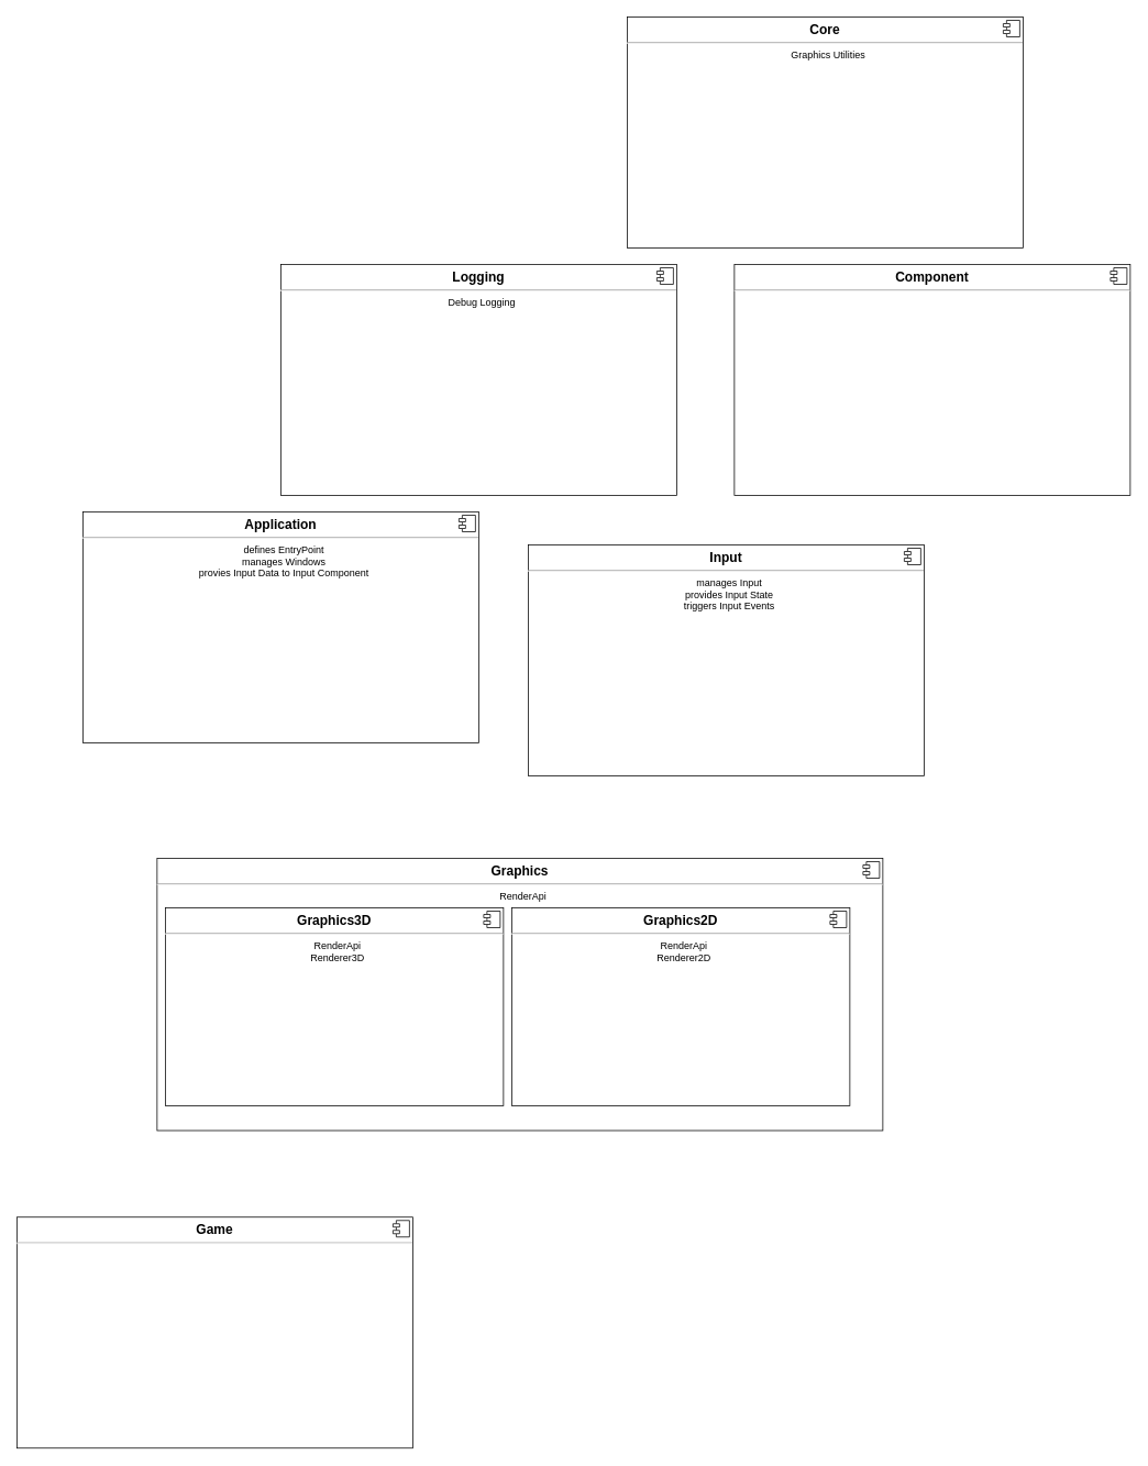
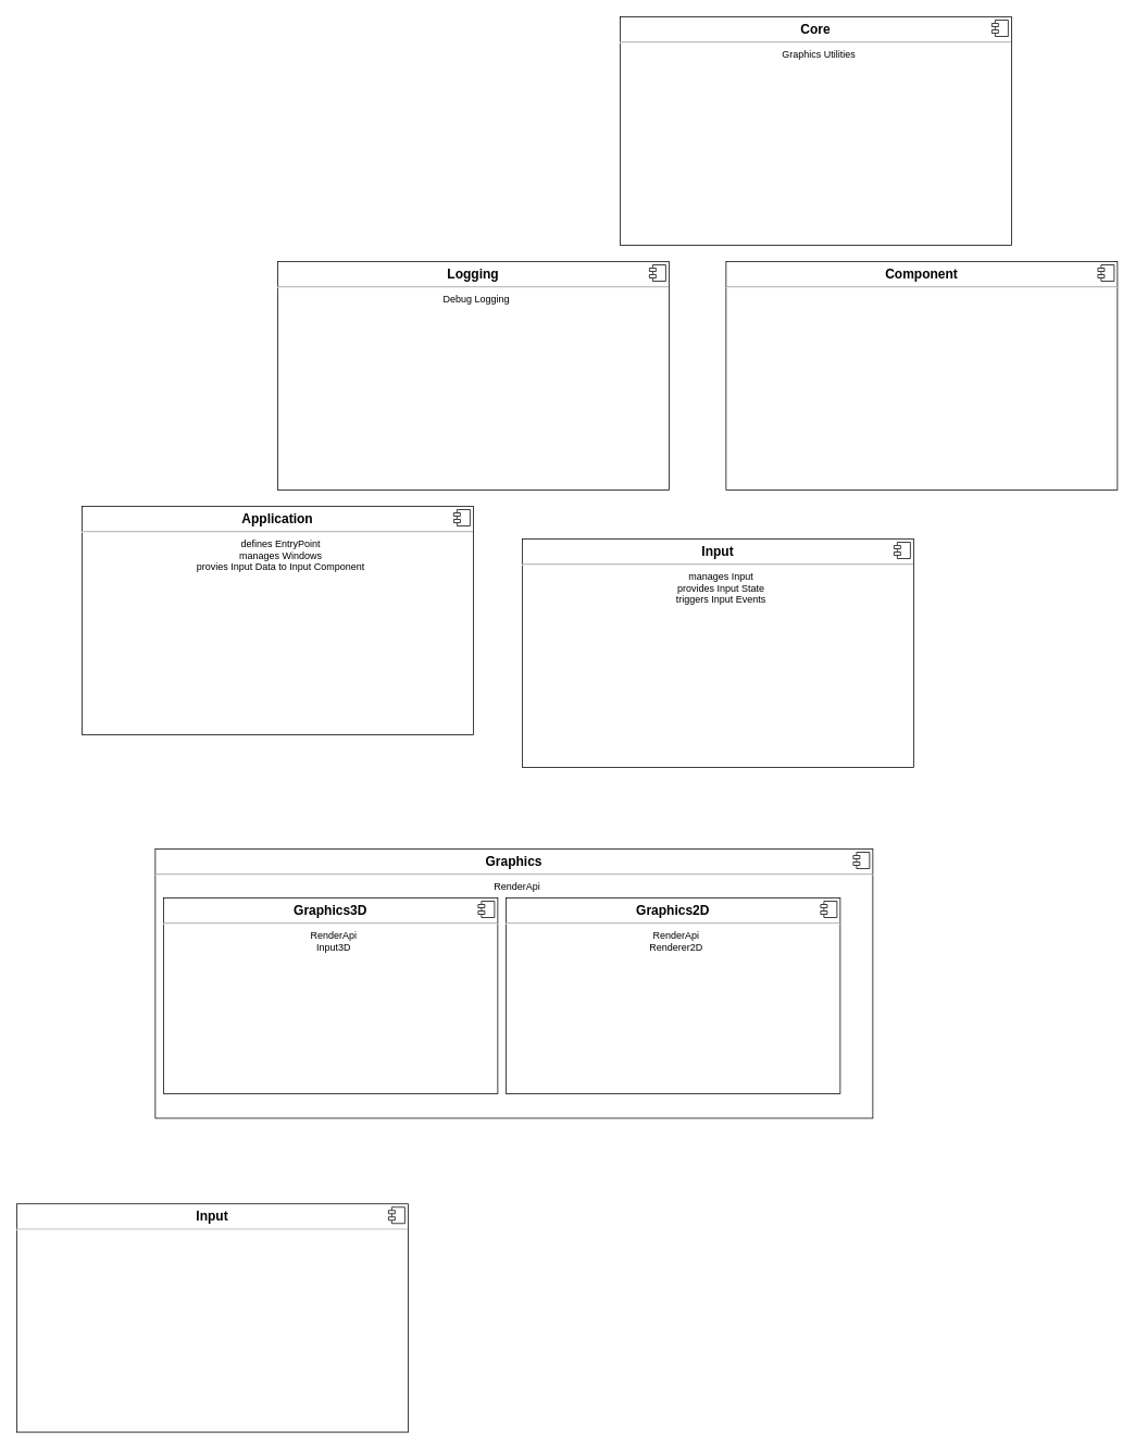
- <mxCell id="15" value="&lt;p style=&quot;margin: 6px 0px 0px&quot;&gt;&lt;b style=&quot;font-size: 16px&quot;&gt;Graphics3D&lt;/b&gt;&lt;/p&gt;&lt;hr&gt;&lt;p style=&quot;margin: 0px ; margin-left: 8px&quot;&gt;RenderApi&lt;/p&gt;&lt;p style=&quot;margin: 0px ; margin-left: 8px&quot;&gt;Renderer3D&lt;/p&gt;" style="align=center;overflow=fill;html=1;dropTarget=0;" vertex="1" parent="12"><mxGeometry x="10.244" y="60" width="409.756" height="240" as="geometry" /></mxCell>
+ <mxCell id="15" value="&lt;p style=&quot;margin: 6px 0px 0px&quot;&gt;&lt;b style=&quot;font-size: 16px&quot;&gt;Graphics3D&lt;/b&gt;&lt;/p&gt;&lt;hr&gt;&lt;p style=&quot;margin: 0px ; margin-left: 8px&quot;&gt;RenderApi&lt;/p&gt;&lt;p style=&quot;margin: 0px ; margin-left: 8px&quot;&gt;Input3D&lt;/p&gt;" style="align=center;overflow=fill;html=1;dropTarget=0;" vertex="1" parent="12"><mxGeometry x="10.244" y="60" width="409.756" height="240" as="geometry" /></mxCell>
- <mxCell id="19" value="&lt;p style=&quot;margin: 6px 0px 0px&quot;&gt;&lt;b style=&quot;font-size: 16px&quot;&gt;Game&lt;/b&gt;&lt;/p&gt;&lt;hr&gt;&lt;p style=&quot;margin: 0px ; margin-left: 8px&quot;&gt;&lt;br&gt;&lt;/p&gt;" style="align=center;overflow=fill;html=1;dropTarget=0;" vertex="1" parent="1"><mxGeometry x="20" y="1475" width="480" height="280" as="geometry" /></mxCell>
+ <mxCell id="19" value="&lt;p style=&quot;margin: 6px 0px 0px&quot;&gt;&lt;b style=&quot;font-size: 16px&quot;&gt;Input&lt;/b&gt;&lt;/p&gt;&lt;hr&gt;&lt;p style=&quot;margin: 0px ; margin-left: 8px&quot;&gt;&lt;br&gt;&lt;/p&gt;" style="align=center;overflow=fill;html=1;dropTarget=0;" vertex="1" parent="1"><mxGeometry x="20" y="1475" width="480" height="280" as="geometry" /></mxCell>
